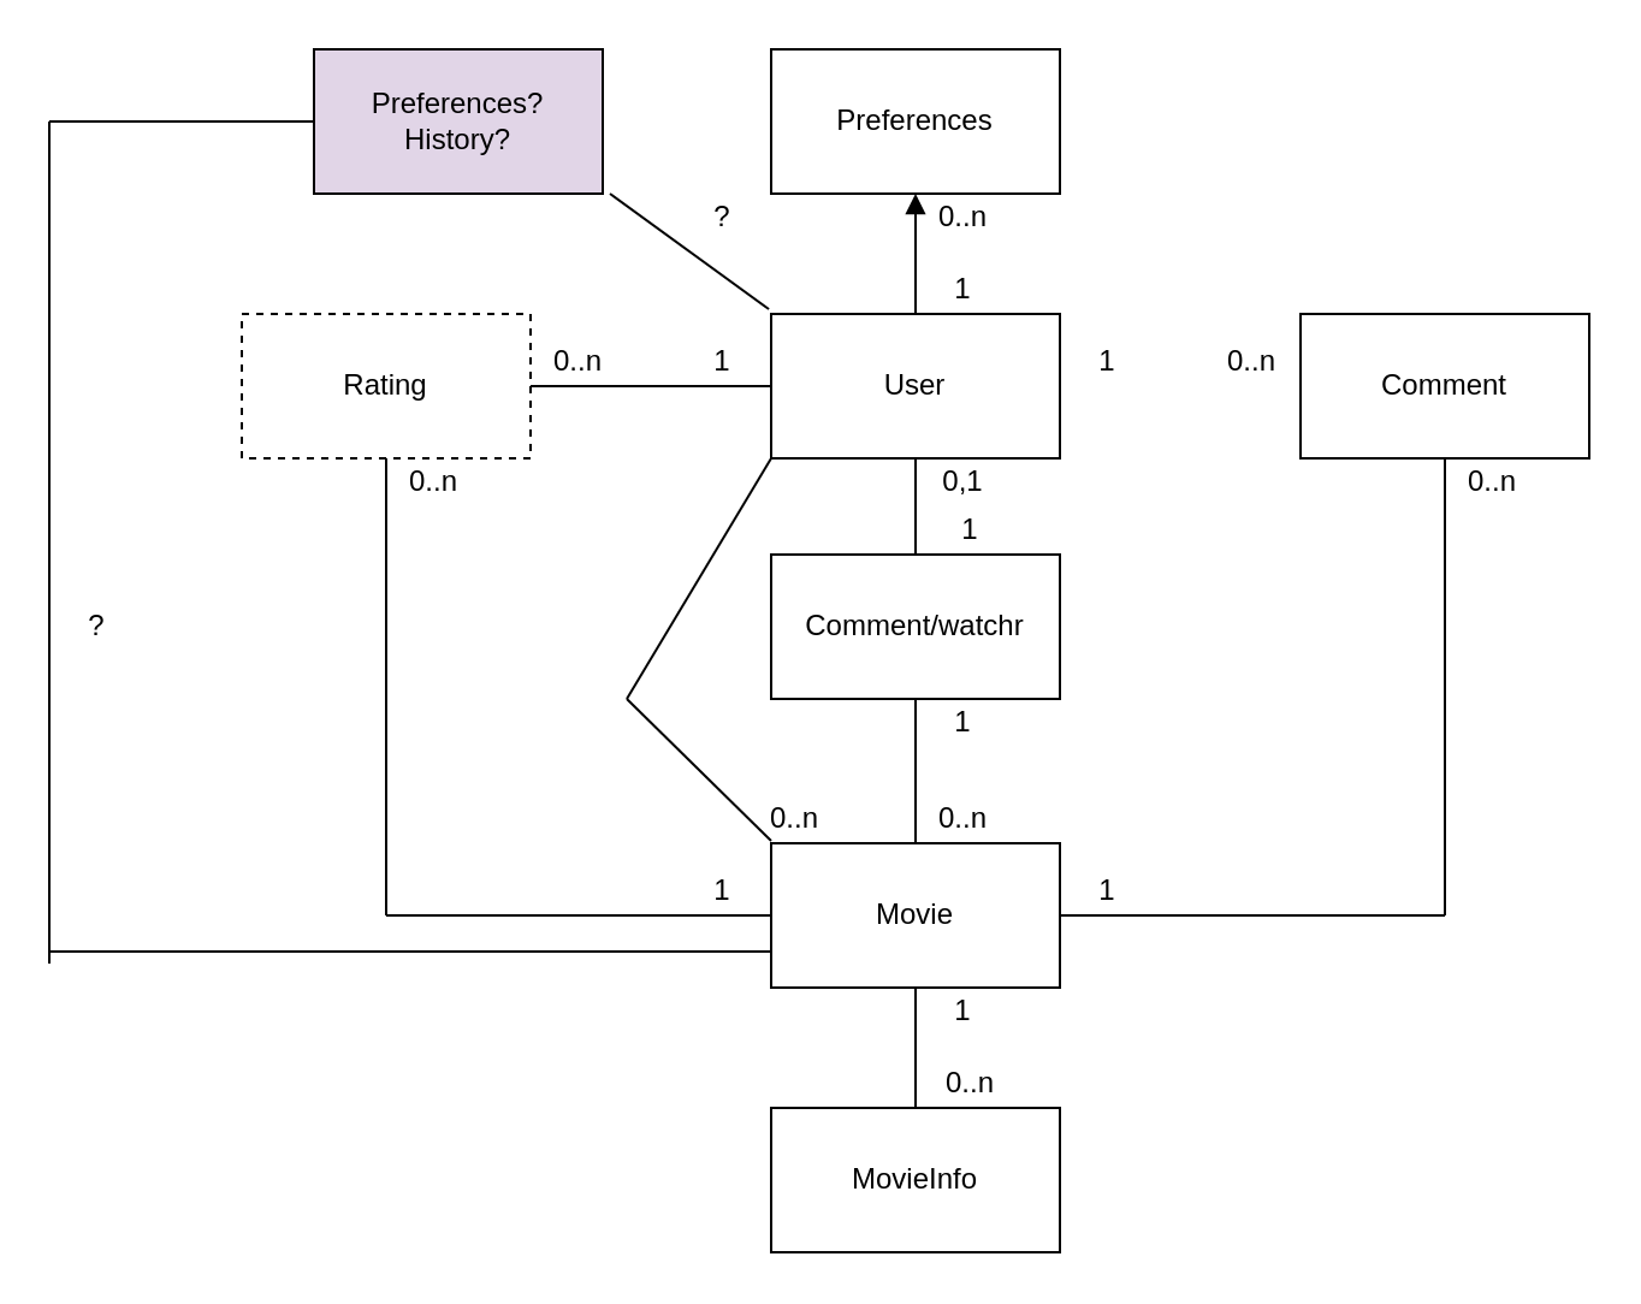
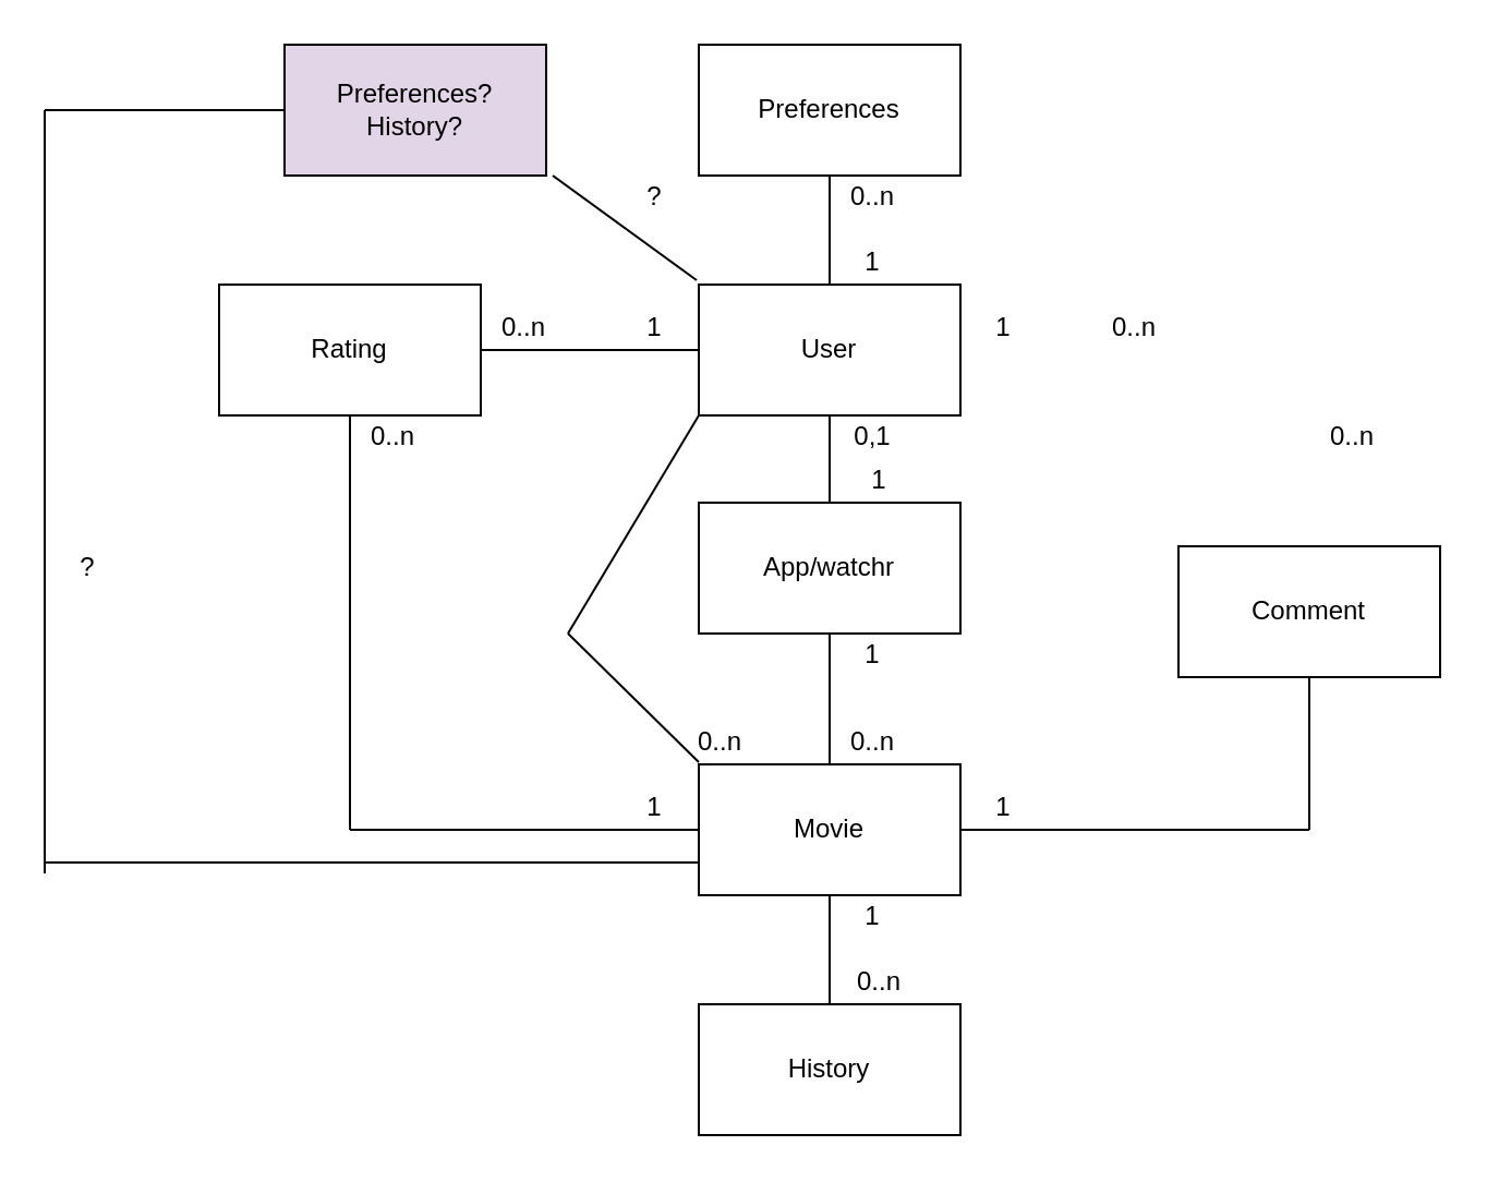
- <mxCell id="19" value="" style="endArrow=block;html=1;entryX=0.5;entryY=1;entryDx=0;entryDy=0;exitX=0.5;exitY=0;exitDx=0;exitDy=0;" parent="1" source="3" target="17" edge="1"><mxGeometry width="50" height="50" relative="1" as="geometry"><mxPoint x="140" y="590" as="sourcePoint" /><mxPoint x="190" y="540" as="targetPoint" /></mxGeometry></mxCell>
+ <mxCell id="19" value="" style="endArrow=none;html=1;entryX=0.5;entryY=1;entryDx=0;entryDy=0;exitX=0.5;exitY=0;exitDx=0;exitDy=0;" parent="1" source="3" target="17" edge="1"><mxGeometry width="50" height="50" relative="1" as="geometry"><mxPoint x="140" y="590" as="sourcePoint" /><mxPoint x="190" y="540" as="targetPoint" /></mxGeometry></mxCell>
- <mxCell id="6" value="Rating" style="rounded=0;whiteSpace=wrap;html=1;dashed=1;" parent="1" vertex="1"><mxGeometry x="100" y="130" width="120" height="60" as="geometry" /></mxCell>
+ <mxCell id="6" value="Rating" style="rounded=0;whiteSpace=wrap;html=1;" parent="1" vertex="1"><mxGeometry x="100" y="130" width="120" height="60" as="geometry" /></mxCell>
- <mxCell id="5" value="Comment" style="rounded=0;whiteSpace=wrap;html=1;" parent="1" vertex="1"><mxGeometry x="540" y="130" width="120" height="60" as="geometry" /></mxCell>
+ <mxCell id="5" value="Comment" style="rounded=0;whiteSpace=wrap;html=1;" parent="1" vertex="1"><mxGeometry x="540" y="250" width="120" height="60" as="geometry" /></mxCell>
- <mxCell id="2" value="Comment/watchr" style="rounded=0;whiteSpace=wrap;html=1;" parent="1" vertex="1"><mxGeometry x="320" y="230" width="120" height="60" as="geometry" /></mxCell>
+ <mxCell id="2" value="App/watchr" style="rounded=0;whiteSpace=wrap;html=1;" parent="1" vertex="1"><mxGeometry x="320" y="230" width="120" height="60" as="geometry" /></mxCell>
- <mxCell id="16" value="MovieInfo" style="rounded=0;whiteSpace=wrap;html=1;" parent="1" vertex="1"><mxGeometry x="320" y="460" width="120" height="60" as="geometry" /></mxCell>
+ <mxCell id="16" value="History" style="rounded=0;whiteSpace=wrap;html=1;" parent="1" vertex="1"><mxGeometry x="320" y="460" width="120" height="60" as="geometry" /></mxCell>
